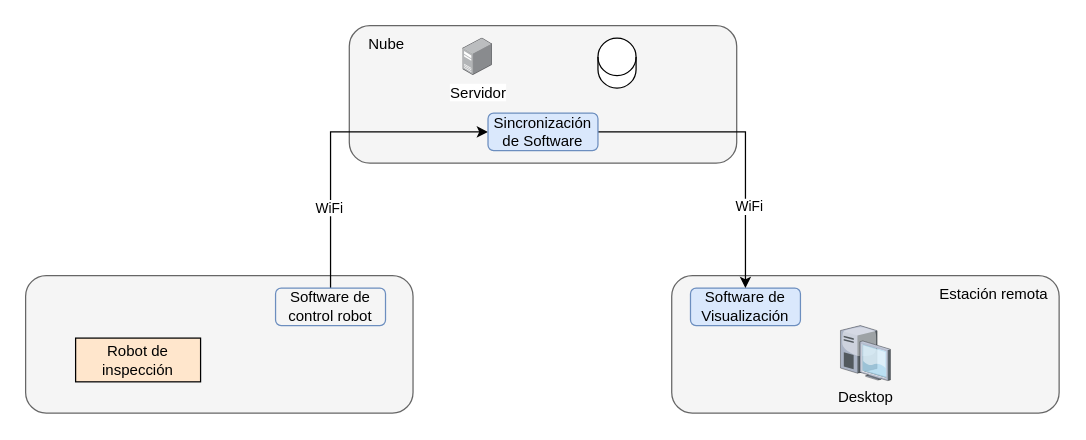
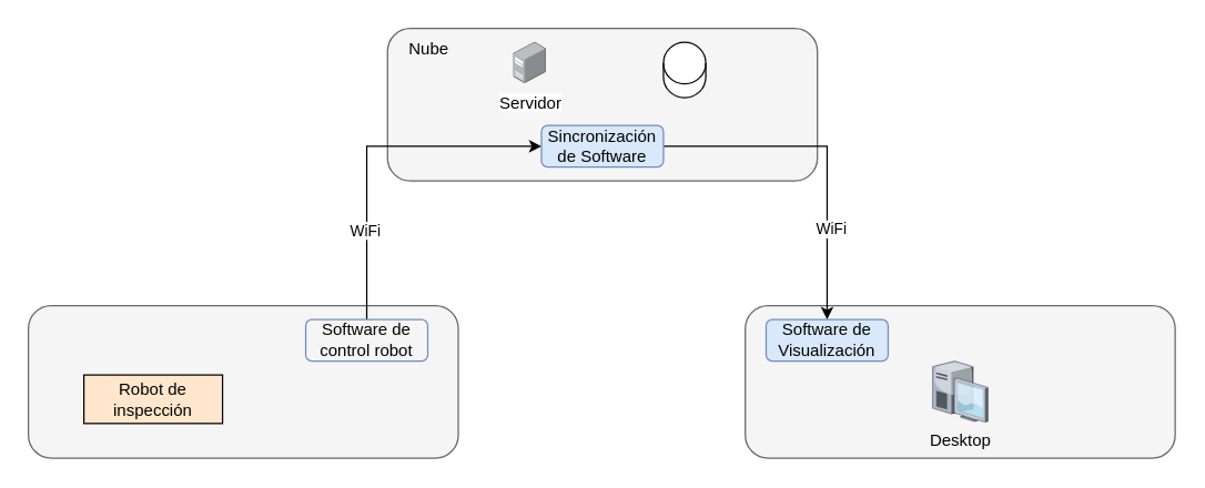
- <mxCell id="7" value="Estación remota" style="text;html=1;align=center;verticalAlign=middle;whiteSpace=wrap;rounded=0;" parent="1" vertex="1"><mxGeometry x="750" y="220" width="90" height="30" as="geometry" /></mxCell>
